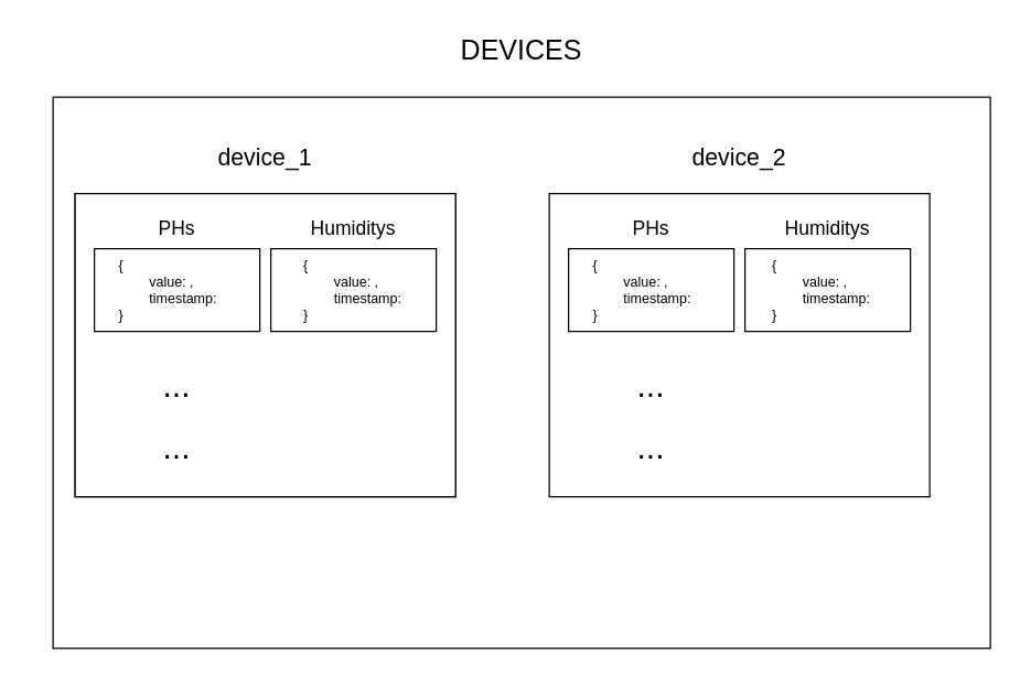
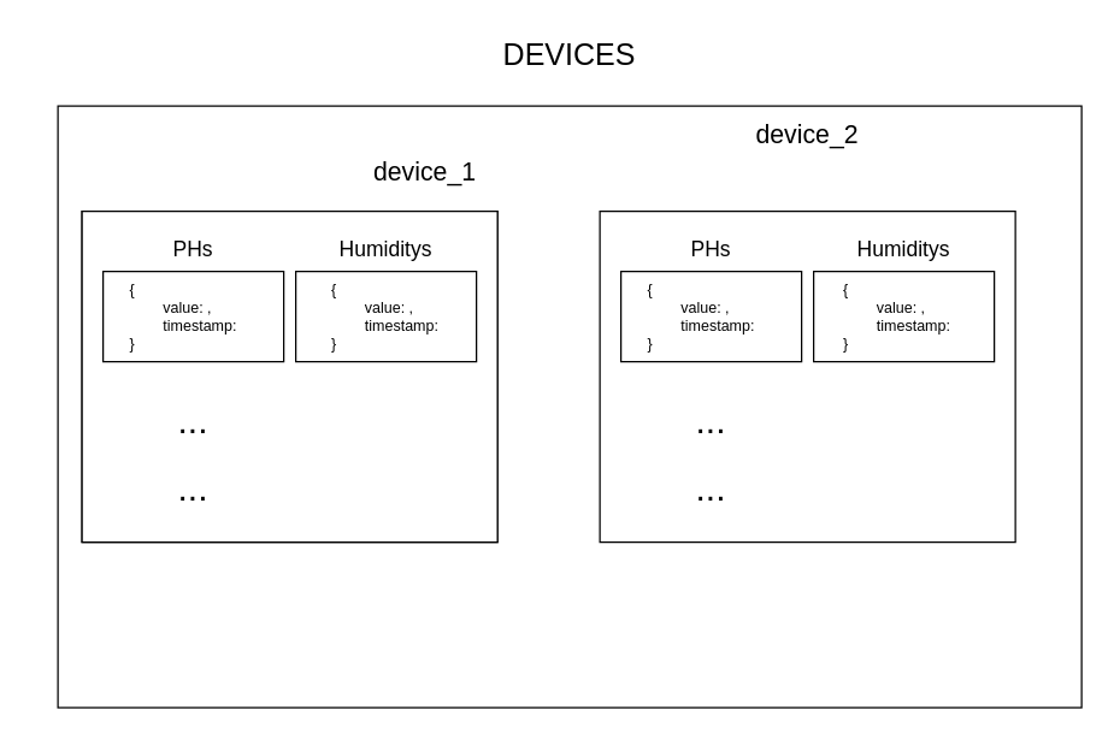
- <mxCell id="5" value="device_1" style="text;html=1;strokeColor=none;fillColor=none;align=center;verticalAlign=middle;whiteSpace=wrap;rounded=0;fontSize=17;" vertex="1" parent="1"><mxGeometry x="84" y="100" width="216" height="30" as="geometry" /></mxCell>
+ <mxCell id="5" value="device_1" style="text;html=1;strokeColor=none;fillColor=none;align=center;verticalAlign=middle;whiteSpace=wrap;rounded=0;fontSize=17;" vertex="1" parent="1"><mxGeometry x="174" y="100" width="216" height="30" as="geometry" /></mxCell>
- <mxCell id="18" value="device_2" style="text;html=1;strokeColor=none;fillColor=none;align=center;verticalAlign=middle;whiteSpace=wrap;rounded=0;fontSize=17;" vertex="1" parent="1"><mxGeometry x="428" y="100" width="216" height="30" as="geometry" /></mxCell>
+ <mxCell id="18" value="device_2" style="text;html=1;strokeColor=none;fillColor=none;align=center;verticalAlign=middle;whiteSpace=wrap;rounded=0;fontSize=17;" vertex="1" parent="1"><mxGeometry x="428" y="75" width="216" height="30" as="geometry" /></mxCell>
